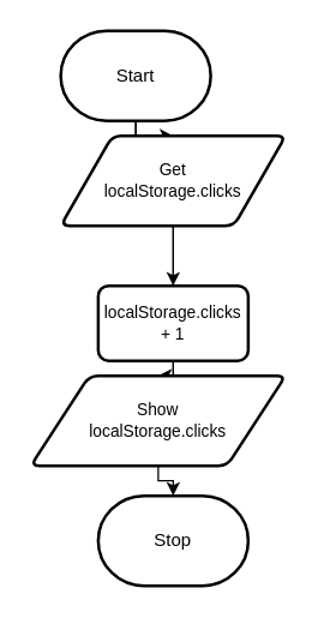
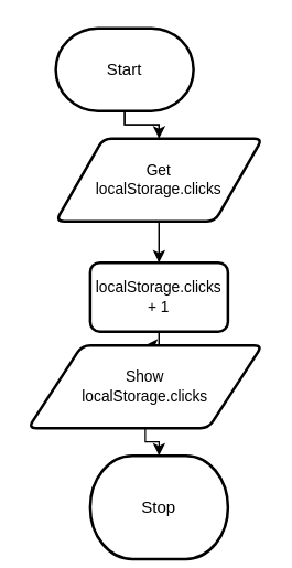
- <mxCell id="8" value="Get&lt;br&gt;localStorage.clicks" style="shape=parallelogram;html=1;strokeWidth=2;perimeter=parallelogramPerimeter;whiteSpace=wrap;rounded=1;arcSize=12;size=0.23;fontFamily=Helvetica;fontSize=11;fontColor=default;" vertex="1" parent="1"><mxGeometry x="40" y="90" width="150" height="60" as="geometry" /></mxCell>
+ <mxCell id="8" value="Get&lt;br&gt;localStorage.clicks" style="shape=parallelogram;html=1;strokeWidth=2;perimeter=parallelogramPerimeter;whiteSpace=wrap;rounded=1;arcSize=12;size=0.23;fontFamily=Helvetica;fontSize=11;fontColor=default;" vertex="1" parent="1"><mxGeometry x="40" y="100" width="150" height="60" as="geometry" /></mxCell>
- <mxCell id="5" value="Stop" style="strokeWidth=2;html=1;shape=mxgraph.flowchart.terminator;whiteSpace=wrap;" parent="1" vertex="1"><mxGeometry x="65" y="330" width="100" height="60" as="geometry" /></mxCell>
+ <mxCell id="5" value="Stop" style="strokeWidth=2;html=1;shape=mxgraph.flowchart.terminator;whiteSpace=wrap;" parent="1" vertex="1"><mxGeometry x="65" y="330" width="100" height="75" as="geometry" /></mxCell>
